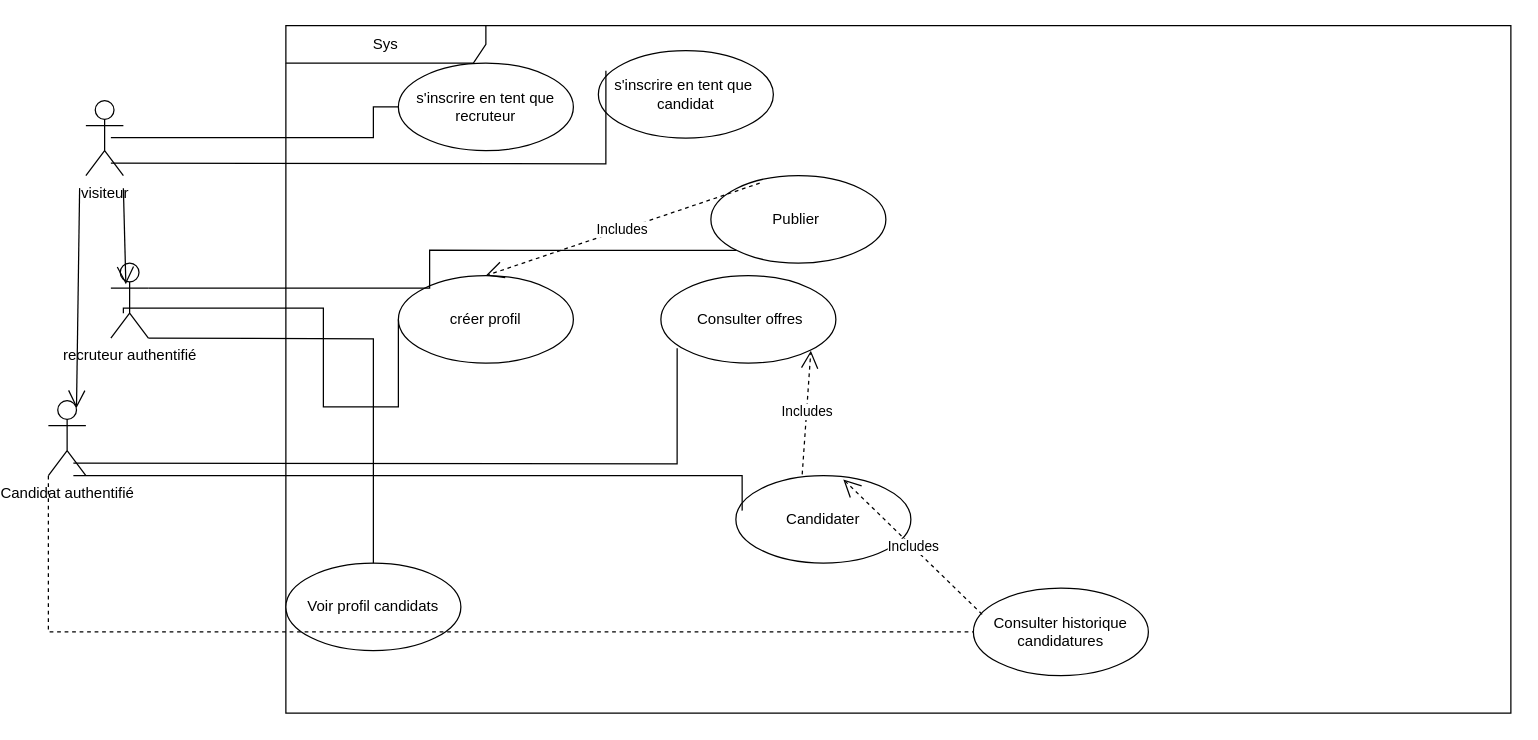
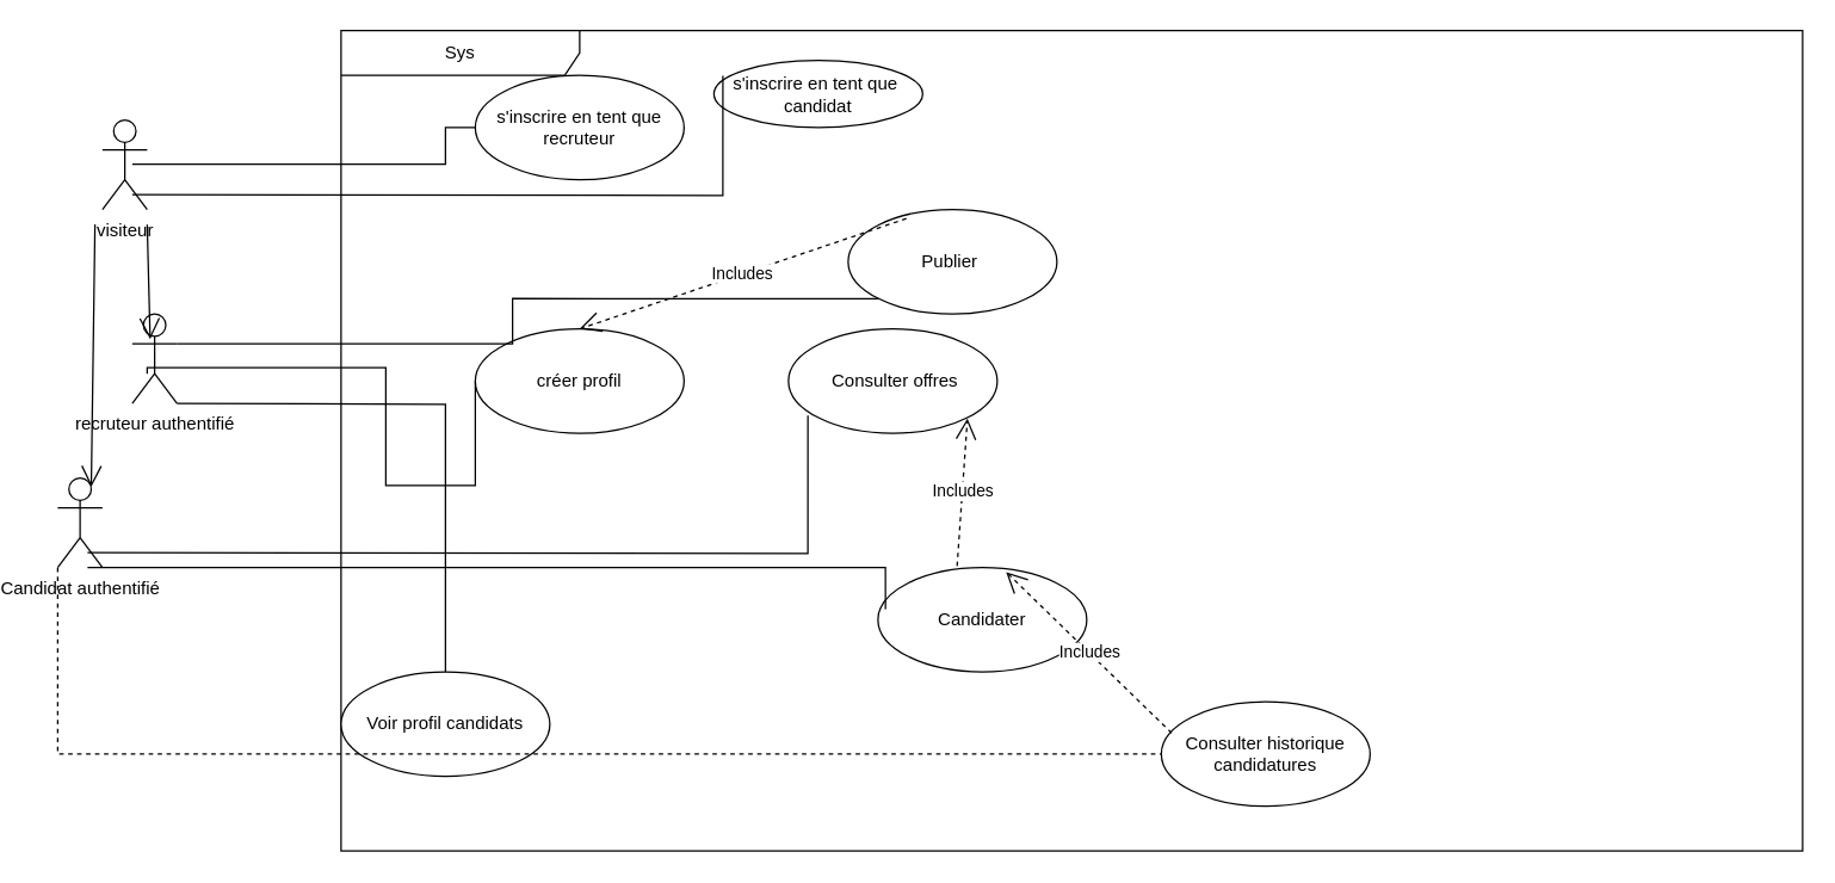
- <mxCell id="10" value="s'inscrire en tent que&amp;nbsp;&lt;div&gt;candidat&lt;/div&gt;" style="ellipse;whiteSpace=wrap;html=1;" vertex="1" parent="2"><mxGeometry x="250" y="20" width="140" height="70" as="geometry" /></mxCell>
+ <mxCell id="10" value="s'inscrire en tent que&amp;nbsp;&lt;div&gt;candidat&lt;/div&gt;" style="ellipse;whiteSpace=wrap;html=1;" vertex="1" parent="2"><mxGeometry x="250" y="20" width="140" height="45" as="geometry" /></mxCell>
